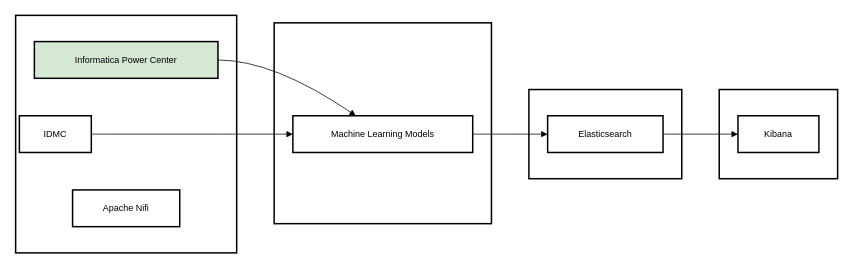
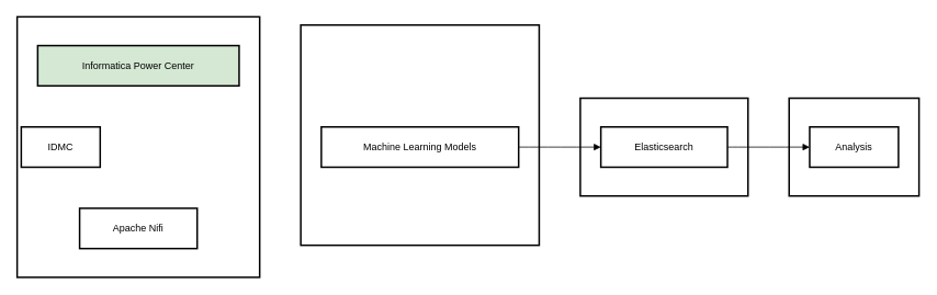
- <mxCell id="12" value="" style="curved=1;startArrow=none;endArrow=block;exitX=1;exitY=0.5;entryX=0.35;entryY=0;" parent="1" source="6" target="9" edge="1"><mxGeometry relative="1" as="geometry"><Array as="points"><mxPoint x="365" y="80" /></Array></mxGeometry></mxCell>
- <mxCell id="13" value="" style="curved=1;startArrow=none;endArrow=block;exitX=0.99;exitY=0.5;entryX=0;entryY=0.5;" parent="1" source="7" target="9" edge="1"><mxGeometry relative="1" as="geometry"><Array as="points" /></mxGeometry></mxCell>
- <mxCell id="11" value="Kibana" style="whiteSpace=wrap;strokeWidth=2;" parent="1" vertex="1"><mxGeometry x="984" y="154" width="108" height="49" as="geometry" /></mxCell>
+ <mxCell id="11" value="Analysis" style="whiteSpace=wrap;strokeWidth=2;" parent="1" vertex="1"><mxGeometry x="984" y="154" width="108" height="49" as="geometry" /></mxCell>
